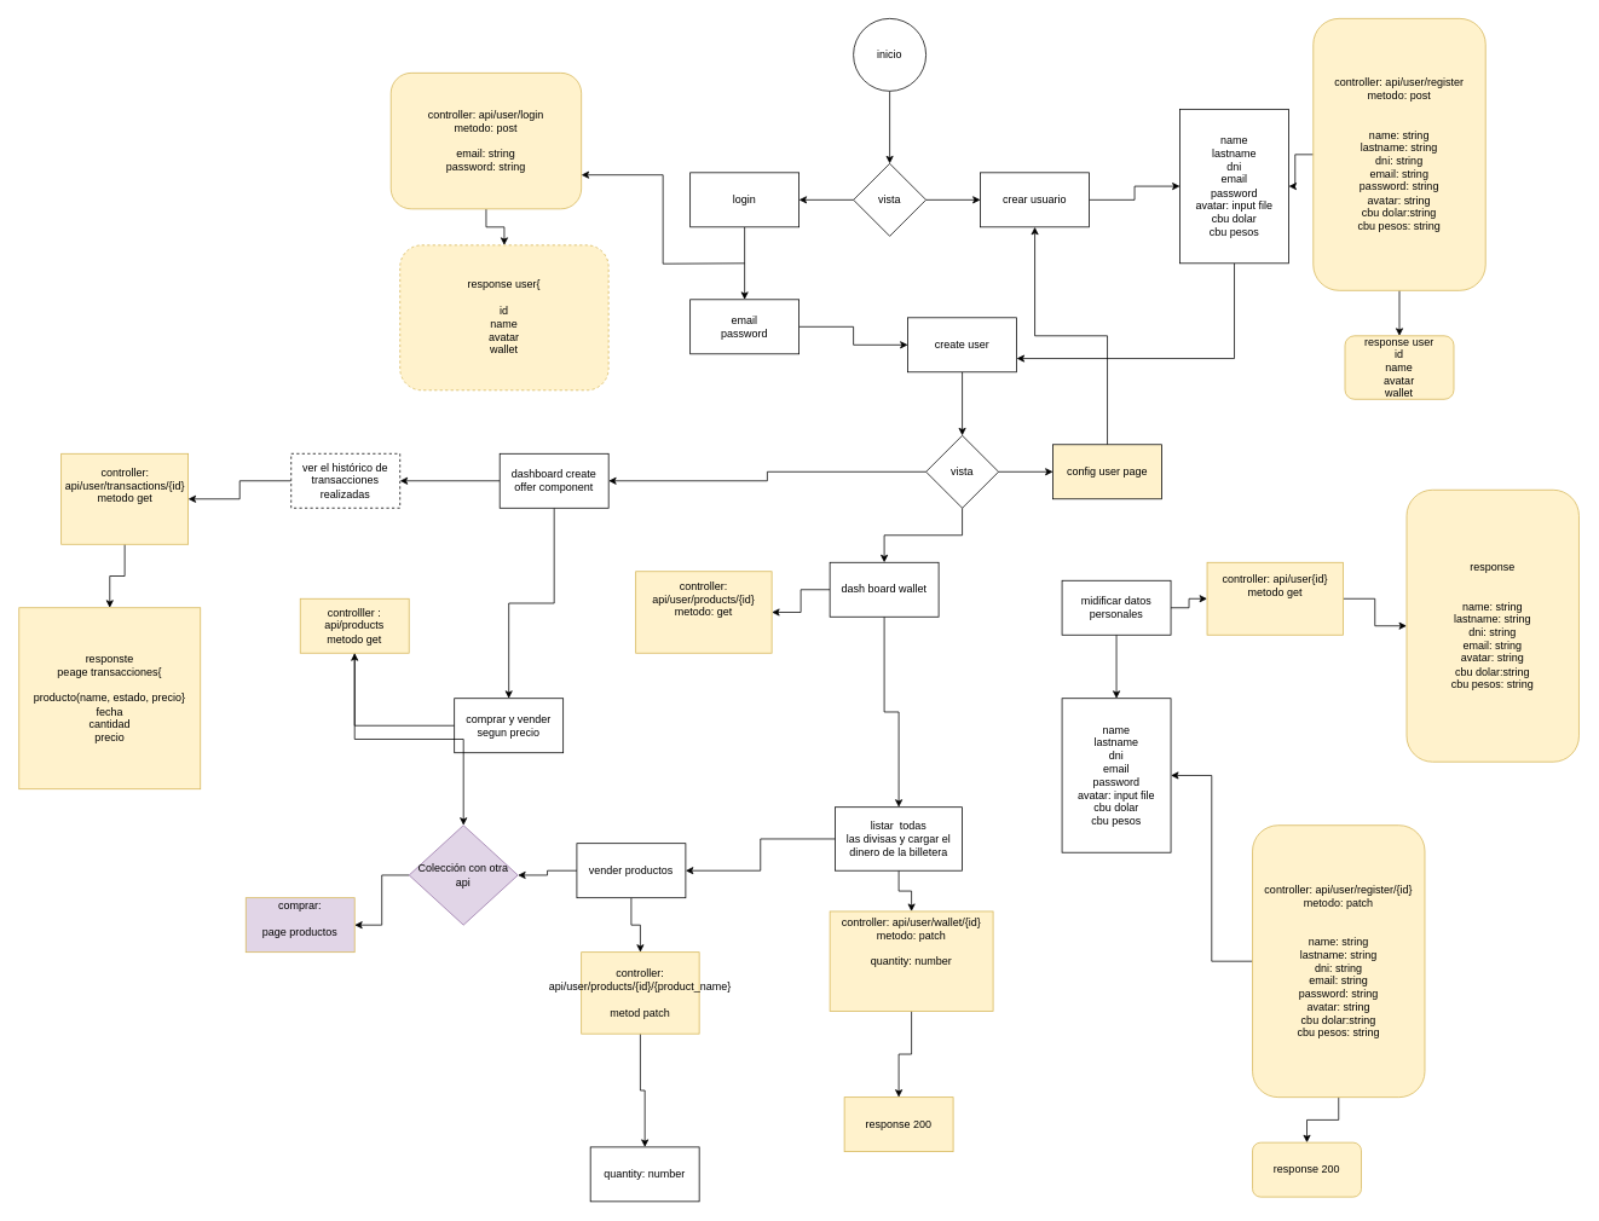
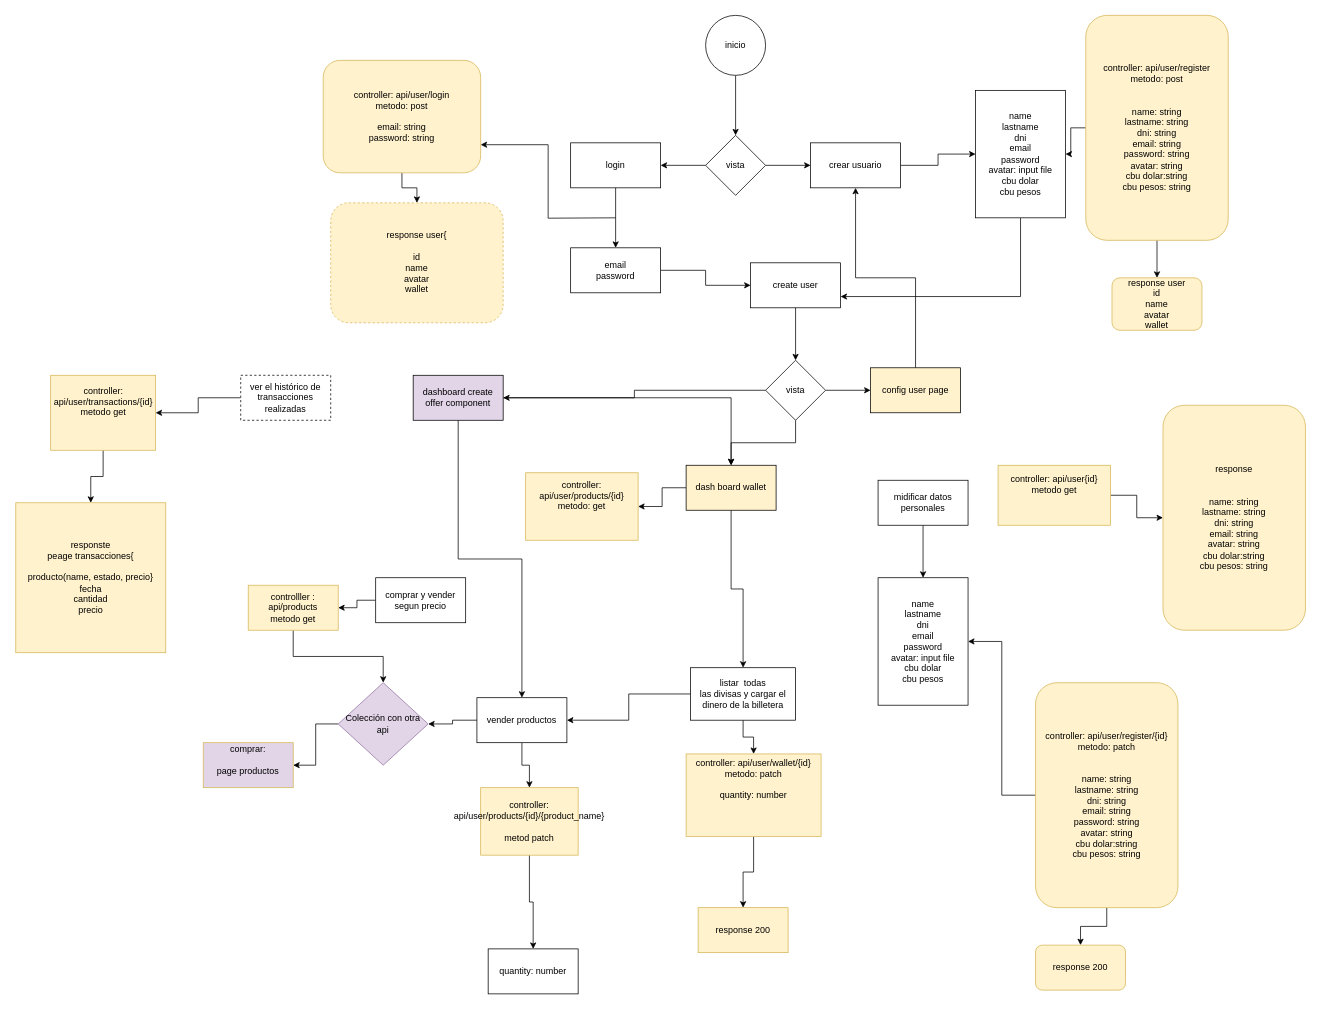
- <mxCell id="34" value="" style="edgeStyle=orthogonalEdgeStyle;rounded=0;orthogonalLoop=1;jettySize=auto;html=1;" edge="1" parent="1" source="35" target="40"><mxGeometry relative="1" as="geometry" /></mxCell>
+ <mxCell id="34" value="" style="edgeStyle=orthogonalEdgeStyle;rounded=0;orthogonalLoop=1;jettySize=auto;html=1;" edge="1" parent="1" source="35" target="69"><mxGeometry relative="1" as="geometry" /></mxCell>
- <mxCell id="35" value="dashboard create offer component" style="whiteSpace=wrap;html=1;" vertex="1" parent="1"><mxGeometry x="550" y="500" width="120" height="60" as="geometry" /></mxCell>
+ <mxCell id="35" value="dashboard create offer component" style="whiteSpace=wrap;html=1;fillColor=#e1d5e7;" vertex="1" parent="1"><mxGeometry x="550" y="500" width="120" height="60" as="geometry" /></mxCell>
- <mxCell id="38" value="dash board wallet" style="whiteSpace=wrap;html=1;" vertex="1" parent="1"><mxGeometry x="914" y="620" width="120" height="60" as="geometry" /></mxCell>
+ <mxCell id="38" value="dash board wallet" style="whiteSpace=wrap;html=1;fillColor=#fff2cc;" vertex="1" parent="1"><mxGeometry x="914" y="620" width="120" height="60" as="geometry" /></mxCell>
- <mxCell id="22" value="" style="edgeStyle=orthogonalEdgeStyle;rounded=0;orthogonalLoop=1;jettySize=auto;html=1;" edge="1" parent="1" source="23" target="57"><mxGeometry relative="1" as="geometry" /></mxCell>
- <mxCell id="65" value="&lt;div&gt;controlller : api/products&lt;/div&gt;&lt;div&gt;metodo get&lt;br&gt;&lt;/div&gt;" style="whiteSpace=wrap;html=1;fillColor=#fff2cc;strokeColor=#d6b656;" vertex="1" parent="1"><mxGeometry x="330" y="660" width="120" height="60" as="geometry" /></mxCell>
+ <mxCell id="65" value="&lt;div&gt;controlller : api/products&lt;/div&gt;&lt;div&gt;metodo get&lt;br&gt;&lt;/div&gt;" style="whiteSpace=wrap;html=1;fillColor=#fff2cc;strokeColor=#d6b656;" vertex="1" parent="1"><mxGeometry x="330" y="780" width="120" height="60" as="geometry" /></mxCell>
- <mxCell id="33" value="" style="edgeStyle=orthogonalEdgeStyle;rounded=0;orthogonalLoop=1;jettySize=auto;html=1;" edge="1" parent="1" source="35" target="32"><mxGeometry relative="1" as="geometry" /></mxCell>
+ <mxCell id="33" value="" style="edgeStyle=orthogonalEdgeStyle;rounded=0;orthogonalLoop=1;jettySize=auto;html=1;" edge="1" parent="1" source="35" target="38"><mxGeometry relative="1" as="geometry" /></mxCell>
